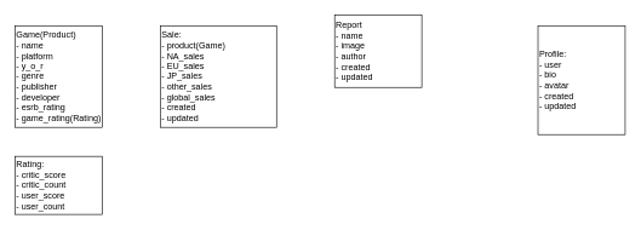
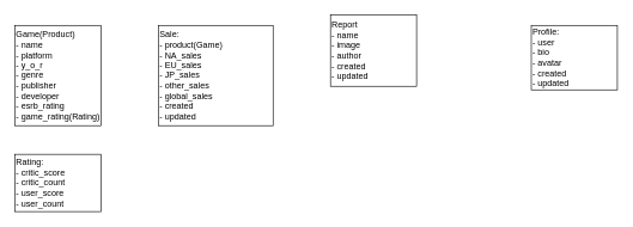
- <mxCell id="3" value="Profile:&lt;br&gt;- user&lt;br&gt;- bio&lt;br&gt;- avatar&lt;br&gt;- created&lt;br&gt;- updated" style="rounded=0;whiteSpace=wrap;html=1;align=left;" vertex="1" parent="1"><mxGeometry x="740" y="35" width="120" height="150" as="geometry" /></mxCell>
+ <mxCell id="3" value="Profile:&lt;br&gt;- user&lt;br&gt;- bio&lt;br&gt;- avatar&lt;br&gt;- created&lt;br&gt;- updated" style="rounded=0;whiteSpace=wrap;html=1;align=left;" vertex="1" parent="1"><mxGeometry x="740" y="35" width="120" height="90" as="geometry" /></mxCell>
